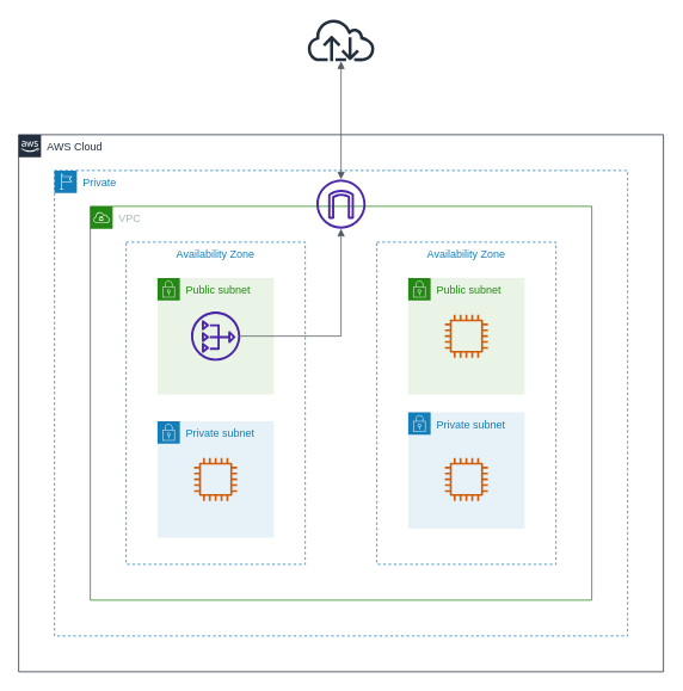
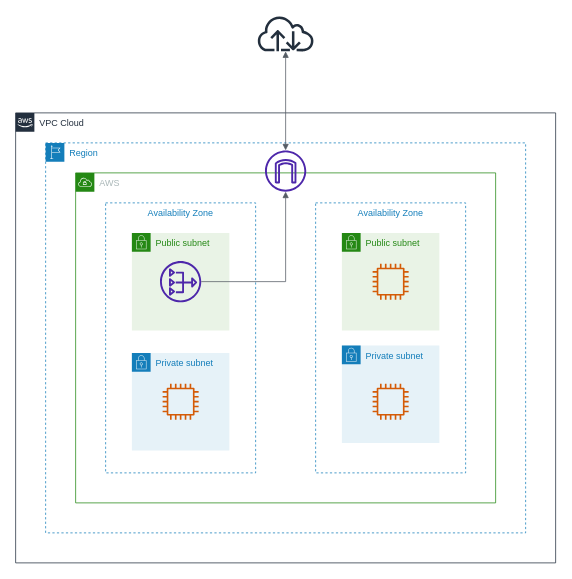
- <mxCell id="2" value="AWS Cloud" style="points=[[0,0],[0.25,0],[0.5,0],[0.75,0],[1,0],[1,0.25],[1,0.5],[1,0.75],[1,1],[0.75,1],[0.5,1],[0.25,1],[0,1],[0,0.75],[0,0.5],[0,0.25]];outlineConnect=0;gradientColor=none;html=1;whiteSpace=wrap;fontSize=12;fontStyle=0;container=1;pointerEvents=0;collapsible=0;recursiveResize=0;shape=mxgraph.aws4.group;grIcon=mxgraph.aws4.group_aws_cloud_alt;strokeColor=#232F3E;fillColor=none;verticalAlign=top;align=left;spacingLeft=30;fontColor=#232F3E;dashed=0;" vertex="1" parent="1"><mxGeometry x="20" y="150" width="720" height="600" as="geometry" /></mxCell>
+ <mxCell id="2" value="VPC Cloud" style="points=[[0,0],[0.25,0],[0.5,0],[0.75,0],[1,0],[1,0.25],[1,0.5],[1,0.75],[1,1],[0.75,1],[0.5,1],[0.25,1],[0,1],[0,0.75],[0,0.5],[0,0.25]];outlineConnect=0;gradientColor=none;html=1;whiteSpace=wrap;fontSize=12;fontStyle=0;container=1;pointerEvents=0;collapsible=0;recursiveResize=0;shape=mxgraph.aws4.group;grIcon=mxgraph.aws4.group_aws_cloud_alt;strokeColor=#232F3E;fillColor=none;verticalAlign=top;align=left;spacingLeft=30;fontColor=#232F3E;dashed=0;" vertex="1" parent="1"><mxGeometry x="20" y="150" width="720" height="600" as="geometry" /></mxCell>
- <mxCell id="3" value="Private" style="points=[[0,0],[0.25,0],[0.5,0],[0.75,0],[1,0],[1,0.25],[1,0.5],[1,0.75],[1,1],[0.75,1],[0.5,1],[0.25,1],[0,1],[0,0.75],[0,0.5],[0,0.25]];outlineConnect=0;gradientColor=none;html=1;whiteSpace=wrap;fontSize=12;fontStyle=0;container=1;pointerEvents=0;collapsible=0;recursiveResize=0;shape=mxgraph.aws4.group;grIcon=mxgraph.aws4.group_region;strokeColor=#147EBA;fillColor=none;verticalAlign=top;align=left;spacingLeft=30;fontColor=#147EBA;dashed=1;" vertex="1" parent="2"><mxGeometry x="40" y="40" width="640" height="520" as="geometry" /></mxCell>
+ <mxCell id="3" value="Region" style="points=[[0,0],[0.25,0],[0.5,0],[0.75,0],[1,0],[1,0.25],[1,0.5],[1,0.75],[1,1],[0.75,1],[0.5,1],[0.25,1],[0,1],[0,0.75],[0,0.5],[0,0.25]];outlineConnect=0;gradientColor=none;html=1;whiteSpace=wrap;fontSize=12;fontStyle=0;container=1;pointerEvents=0;collapsible=0;recursiveResize=0;shape=mxgraph.aws4.group;grIcon=mxgraph.aws4.group_region;strokeColor=#147EBA;fillColor=none;verticalAlign=top;align=left;spacingLeft=30;fontColor=#147EBA;dashed=1;" vertex="1" parent="2"><mxGeometry x="40" y="40" width="640" height="520" as="geometry" /></mxCell>
- <mxCell id="4" value="VPC" style="points=[[0,0],[0.25,0],[0.5,0],[0.75,0],[1,0],[1,0.25],[1,0.5],[1,0.75],[1,1],[0.75,1],[0.5,1],[0.25,1],[0,1],[0,0.75],[0,0.5],[0,0.25]];outlineConnect=0;gradientColor=none;html=1;whiteSpace=wrap;fontSize=12;fontStyle=0;container=1;pointerEvents=0;collapsible=0;recursiveResize=0;shape=mxgraph.aws4.group;grIcon=mxgraph.aws4.group_vpc;strokeColor=#248814;fillColor=none;verticalAlign=top;align=left;spacingLeft=30;fontColor=#AAB7B8;dashed=0;" vertex="1" parent="3"><mxGeometry x="40" y="40" width="560" height="440" as="geometry" /></mxCell>
+ <mxCell id="4" value="AWS" style="points=[[0,0],[0.25,0],[0.5,0],[0.75,0],[1,0],[1,0.25],[1,0.5],[1,0.75],[1,1],[0.75,1],[0.5,1],[0.25,1],[0,1],[0,0.75],[0,0.5],[0,0.25]];outlineConnect=0;gradientColor=none;html=1;whiteSpace=wrap;fontSize=12;fontStyle=0;container=1;pointerEvents=0;collapsible=0;recursiveResize=0;shape=mxgraph.aws4.group;grIcon=mxgraph.aws4.group_vpc;strokeColor=#248814;fillColor=none;verticalAlign=top;align=left;spacingLeft=30;fontColor=#AAB7B8;dashed=0;" vertex="1" parent="3"><mxGeometry x="40" y="40" width="560" height="440" as="geometry" /></mxCell>
